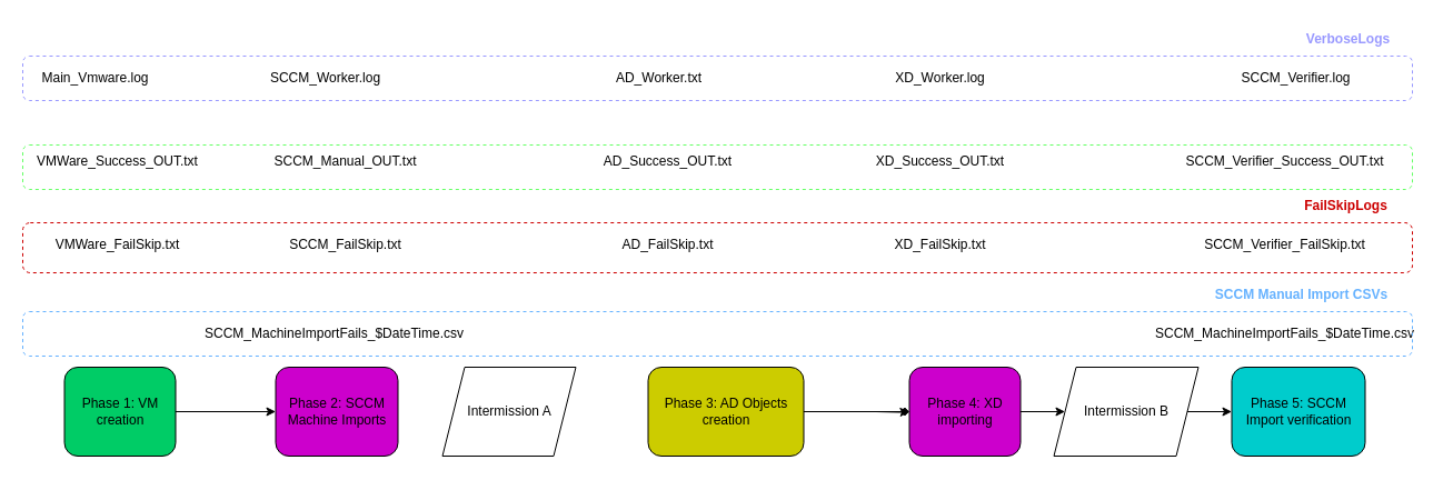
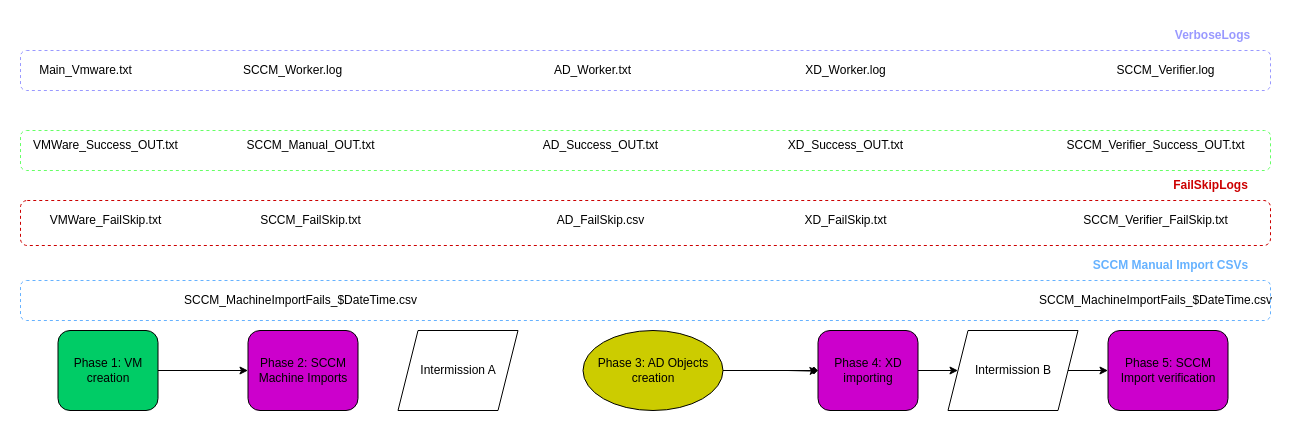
- <mxCell id="16" value="Main_Vmware.log" style="text;html=1;align=center;verticalAlign=middle;resizable=0;points=[];autosize=1;strokeColor=none;fillColor=none;" parent="15" vertex="1"><mxGeometry x="5.165" y="35" width="120" height="30" as="geometry" /></mxCell>
+ <mxCell id="16" value="Main_Vmware.txt" style="text;html=1;align=center;verticalAlign=middle;resizable=0;points=[];autosize=1;strokeColor=none;fillColor=none;" parent="15" vertex="1"><mxGeometry x="5.165" y="35" width="120" height="30" as="geometry" /></mxCell>
- <mxCell id="28" value="AD_FailSkip.txt" style="text;html=1;align=center;verticalAlign=middle;resizable=0;points=[];autosize=1;strokeColor=none;fillColor=none;" parent="25" vertex="1"><mxGeometry x="525" y="5" width="110" height="30" as="geometry" /></mxCell>
+ <mxCell id="28" value="AD_FailSkip.csv" style="text;html=1;align=center;verticalAlign=middle;resizable=0;points=[];autosize=1;strokeColor=none;fillColor=none;" parent="25" vertex="1"><mxGeometry x="525" y="5" width="110" height="30" as="geometry" /></mxCell>
- <mxCell id="7" value="Phase 3: AD Objects creation" style="rounded=1;whiteSpace=wrap;html=1;fillStyle=solid;fillColor=#CCCC00;" parent="2" vertex="1"><mxGeometry x="505" width="140" height="80" as="geometry" /></mxCell>
+ <mxCell id="7" value="Phase 3: AD Objects creation" style="ellipse;whiteSpace=wrap;html=1;fillStyle=solid;fillColor=#CCCC00;" parent="2" vertex="1"><mxGeometry x="505" width="140" height="80" as="geometry" /></mxCell>
- <mxCell id="13" value="Phase 5: SCCM Import verification" style="rounded=1;whiteSpace=wrap;html=1;fillStyle=solid;fillColor=#00CCCC;" parent="2" vertex="1"><mxGeometry x="1030" width="120" height="80" as="geometry" /></mxCell>
+ <mxCell id="13" value="Phase 5: SCCM Import verification" style="rounded=1;whiteSpace=wrap;html=1;fillStyle=solid;fillColor=#cc00cc;" parent="2" vertex="1"><mxGeometry x="1030" width="120" height="80" as="geometry" /></mxCell>
